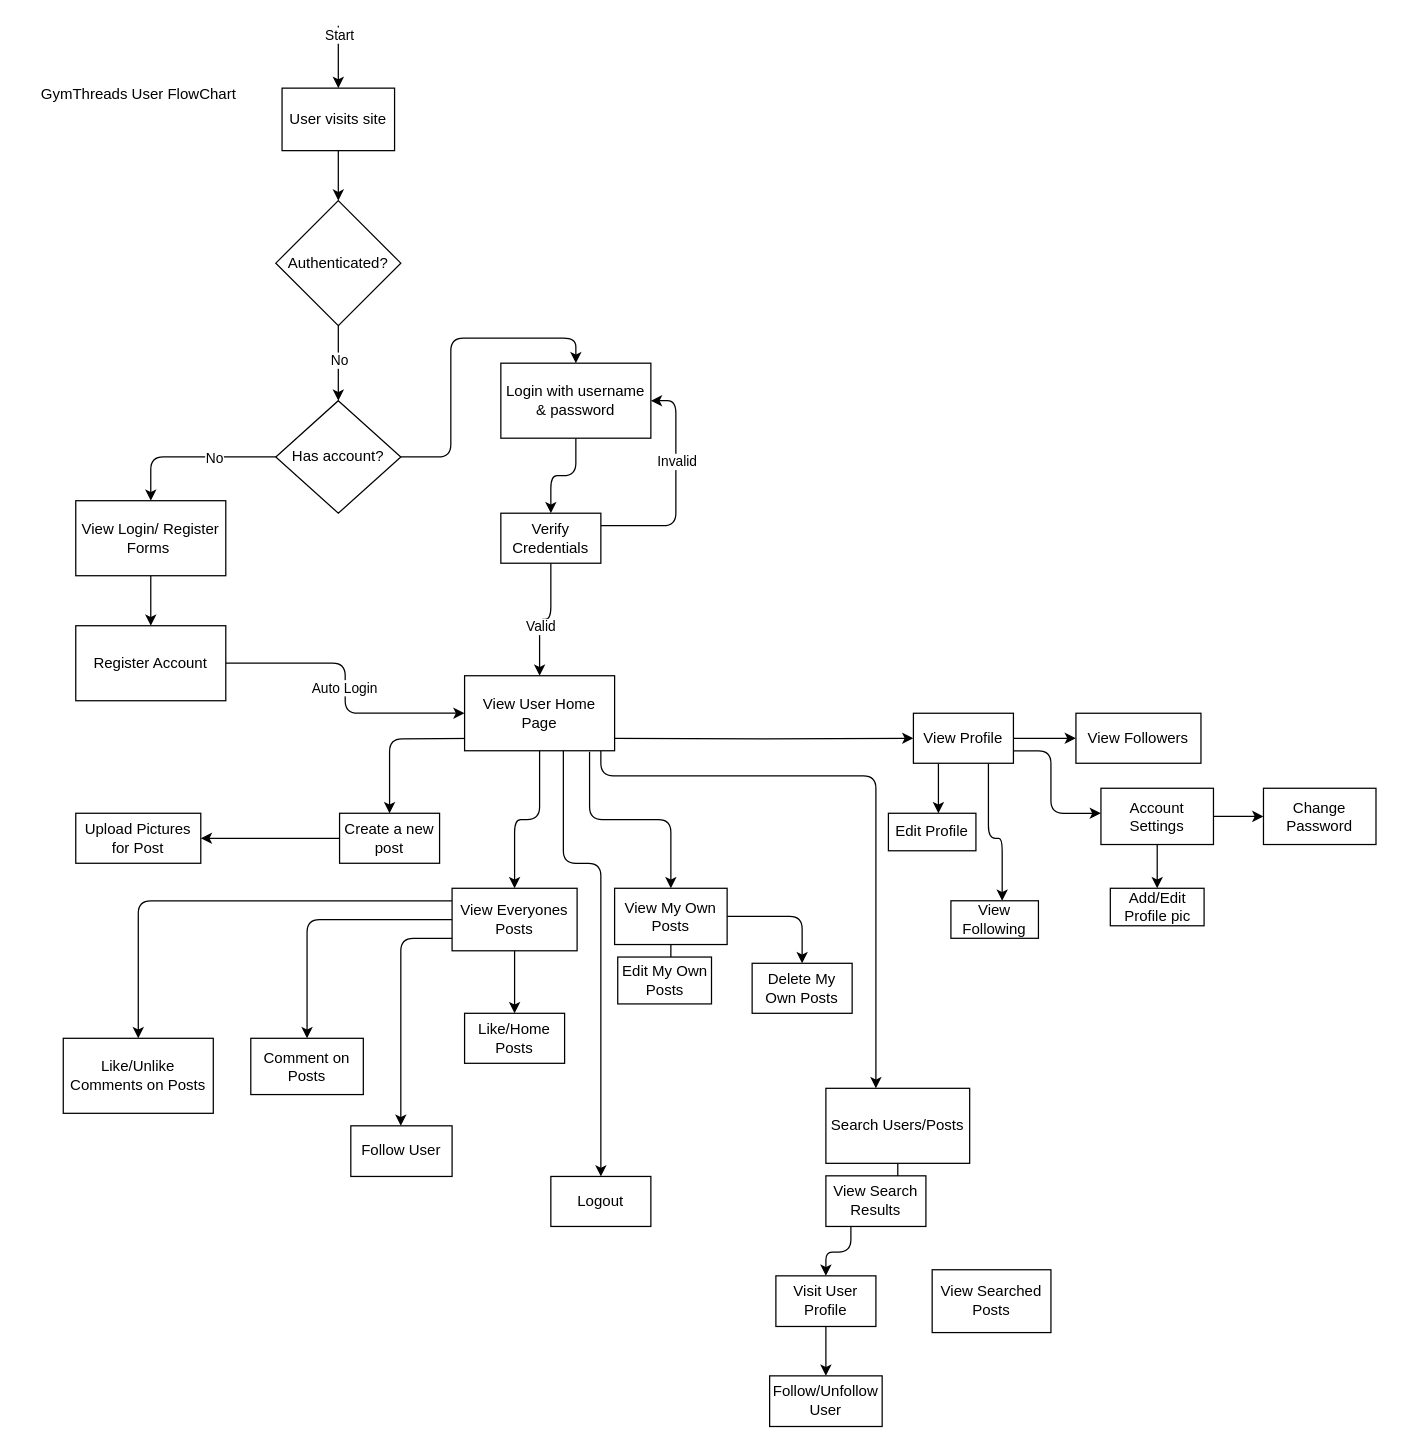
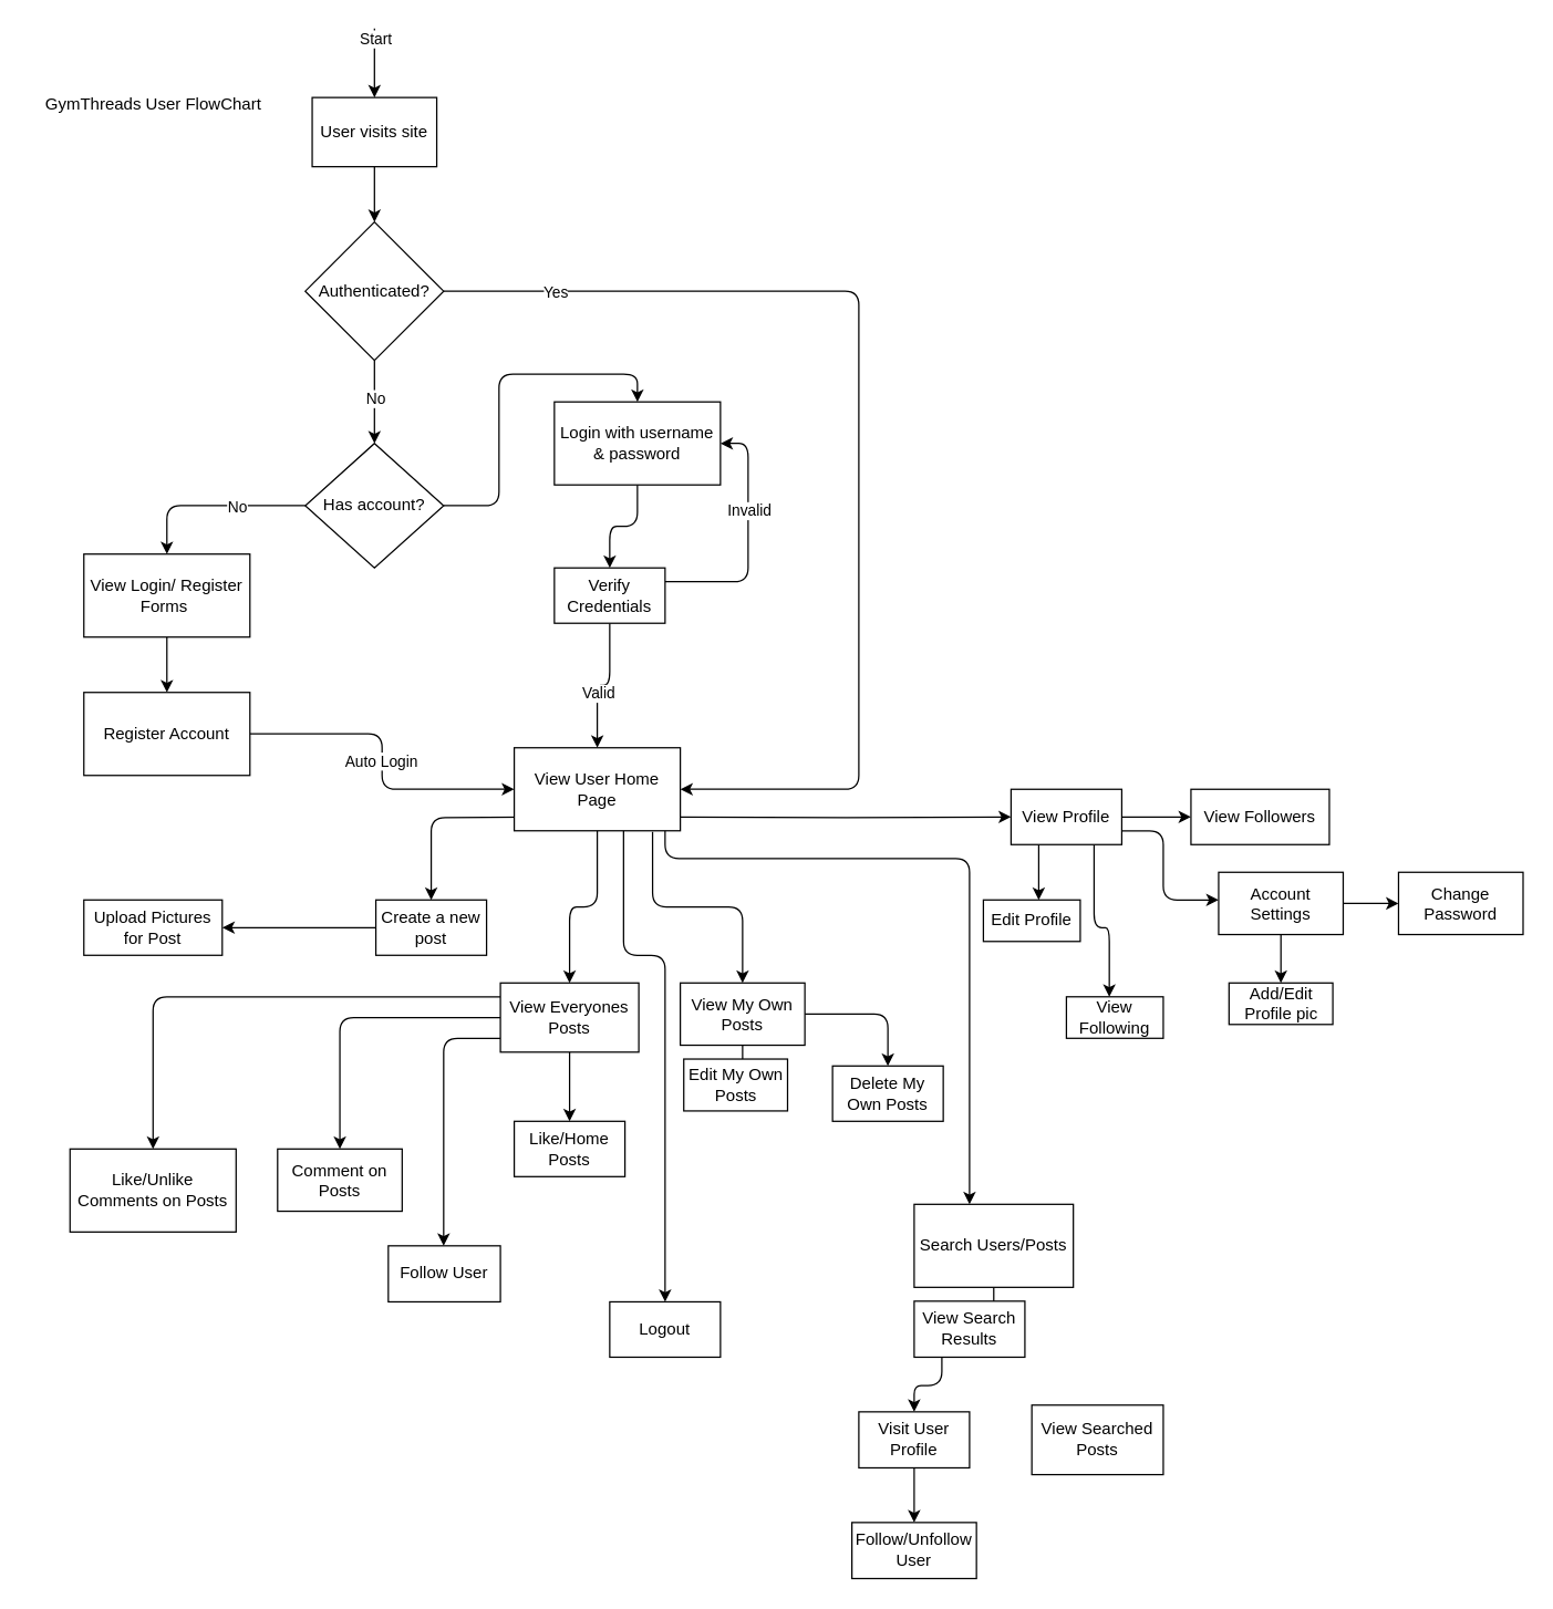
+ <mxCell id="45" style="edgeStyle=orthogonalEdgeStyle;rounded=1;orthogonalLoop=1;jettySize=auto;html=1;entryX=1;entryY=0.5;entryDx=0;entryDy=0;curved=0;" edge="1" parent="1" source="47" target="19"><mxGeometry relative="1" as="geometry"><mxPoint x="630" y="560" as="targetPoint" /><Array as="points"><mxPoint x="620" y="210" /><mxPoint x="620" y="570" /></Array></mxGeometry></mxCell>
+ <mxCell id="46" value="Yes" style="edgeLabel;html=1;align=center;verticalAlign=middle;resizable=0;points=[];" vertex="1" connectable="0" parent="45"><mxGeometry x="-0.551" y="-1" relative="1" as="geometry"><mxPoint x="-97" y="-1" as="offset" /></mxGeometry></mxCell>
- <mxCell id="56" value="View Following" style="rounded=0;whiteSpace=wrap;html=1;fillColor=light-dark(#FFFFFF,#FF0000);" vertex="1" parent="1"><mxGeometry x="760" y="720" width="70" height="30" as="geometry" /></mxCell>
+ <mxCell id="56" value="View Following" style="rounded=0;whiteSpace=wrap;html=1;fillColor=light-dark(#FFFFFF,#FF0000);" vertex="1" parent="1"><mxGeometry x="770" y="720" width="70" height="30" as="geometry" /></mxCell>
